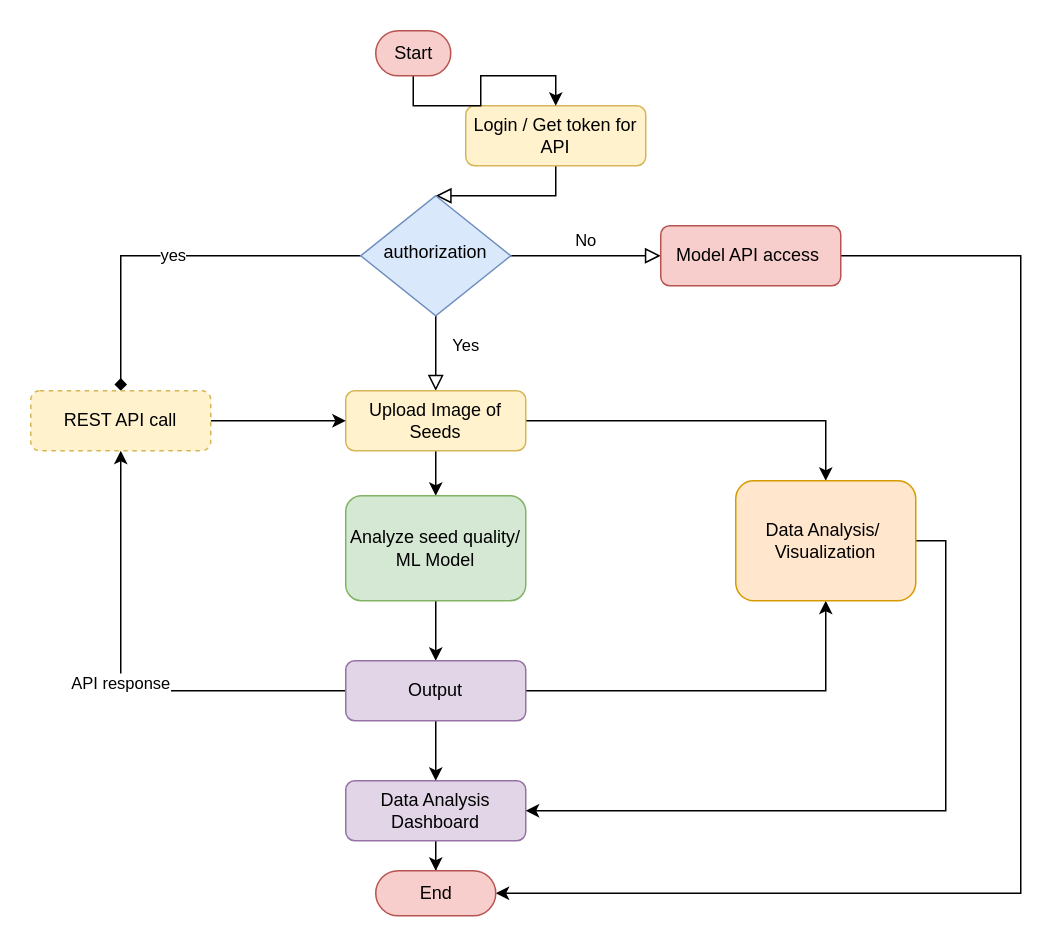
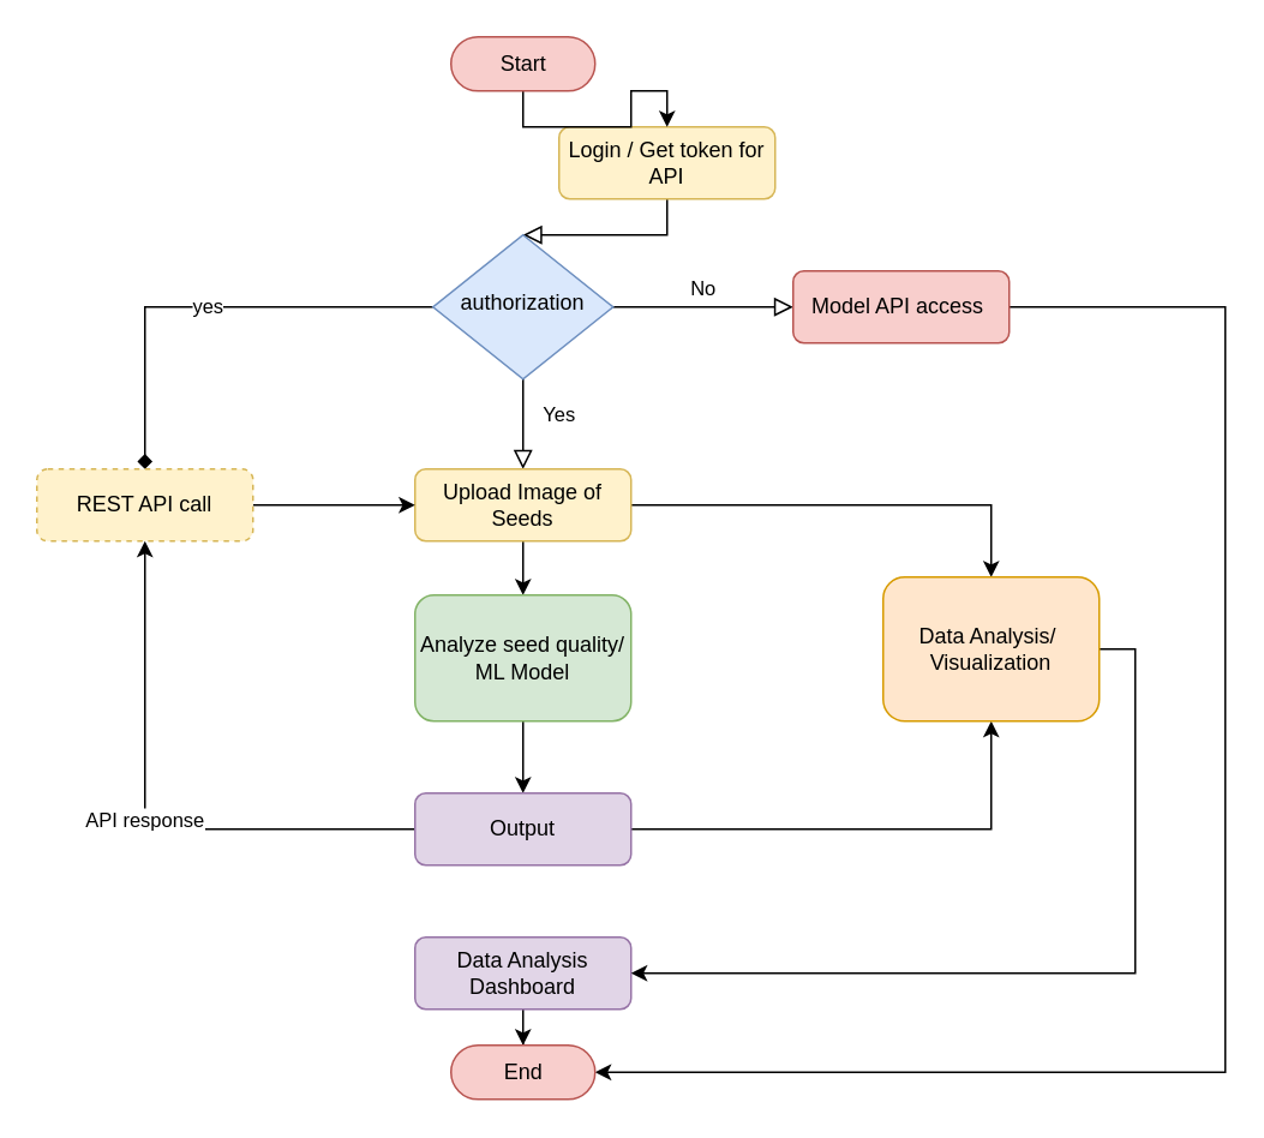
- <mxCell id="13" value="Start" style="html=1;dashed=0;whitespace=wrap;shape=mxgraph.dfd.start;fillColor=#f8cecc;strokeColor=#b85450;" parent="1" vertex="1"><mxGeometry x="250" y="20" width="50" height="30" as="geometry" /></mxCell>
+ <mxCell id="13" value="Start" style="html=1;dashed=0;whitespace=wrap;shape=mxgraph.dfd.start;fillColor=#f8cecc;strokeColor=#b85450;" parent="1" vertex="1"><mxGeometry x="250" y="20" width="80" height="30" as="geometry" /></mxCell>
- <mxCell id="24" style="edgeStyle=orthogonalEdgeStyle;rounded=0;orthogonalLoop=1;jettySize=auto;html=1;entryX=0.5;entryY=0;entryDx=0;entryDy=0;" parent="1" source="25" target="11" edge="1"><mxGeometry relative="1" as="geometry" /></mxCell>
